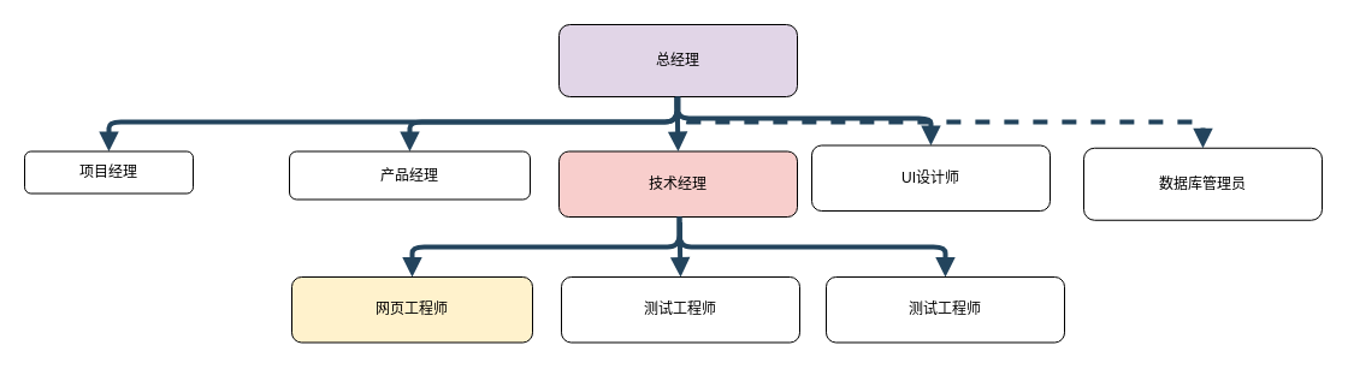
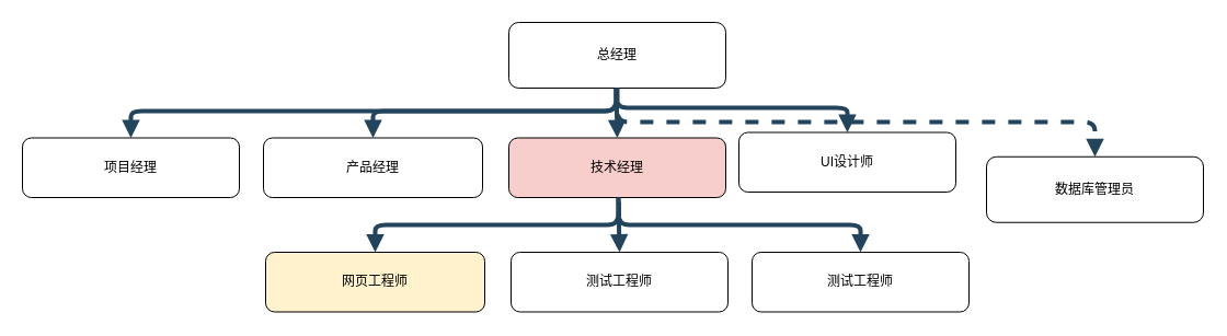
- <mxCell id="5" value="总经理" style="rounded=1;whiteSpace=wrap;html=1;fillColor=#e1d5e7;" vertex="1" parent="1"><mxGeometry x="464" y="20" width="198" height="60" as="geometry" /></mxCell>
+ <mxCell id="5" value="总经理" style="rounded=1;whiteSpace=wrap;html=1;" vertex="1" parent="1"><mxGeometry x="464" y="20" width="198" height="60" as="geometry" /></mxCell>
- <mxCell id="6" value="项目经理" style="rounded=1;whiteSpace=wrap;html=1;" vertex="1" parent="1"><mxGeometry x="20" y="125.5" width="140" height="35" as="geometry" /></mxCell>
+ <mxCell id="6" value="项目经理" style="rounded=1;whiteSpace=wrap;html=1;" vertex="1" parent="1"><mxGeometry x="20" y="125.5" width="198" height="54.5" as="geometry" /></mxCell>
- <mxCell id="10" value="产品经理" style="rounded=1;whiteSpace=wrap;html=1;" vertex="1" parent="1"><mxGeometry x="240" y="125.5" width="200" height="40" as="geometry" /></mxCell>
+ <mxCell id="10" value="产品经理" style="rounded=1;whiteSpace=wrap;html=1;" vertex="1" parent="1"><mxGeometry x="240" y="125.5" width="200" height="54.5" as="geometry" /></mxCell>
- <mxCell id="7" value="数据库管理员" style="rounded=1;whiteSpace=wrap;html=1;" vertex="1" parent="1"><mxGeometry x="900" y="122.75" width="198" height="60" as="geometry" /></mxCell>
+ <mxCell id="7" value="数据库管理员" style="rounded=1;whiteSpace=wrap;html=1;" vertex="1" parent="1"><mxGeometry x="900" y="142.75" width="198" height="60" as="geometry" /></mxCell>
